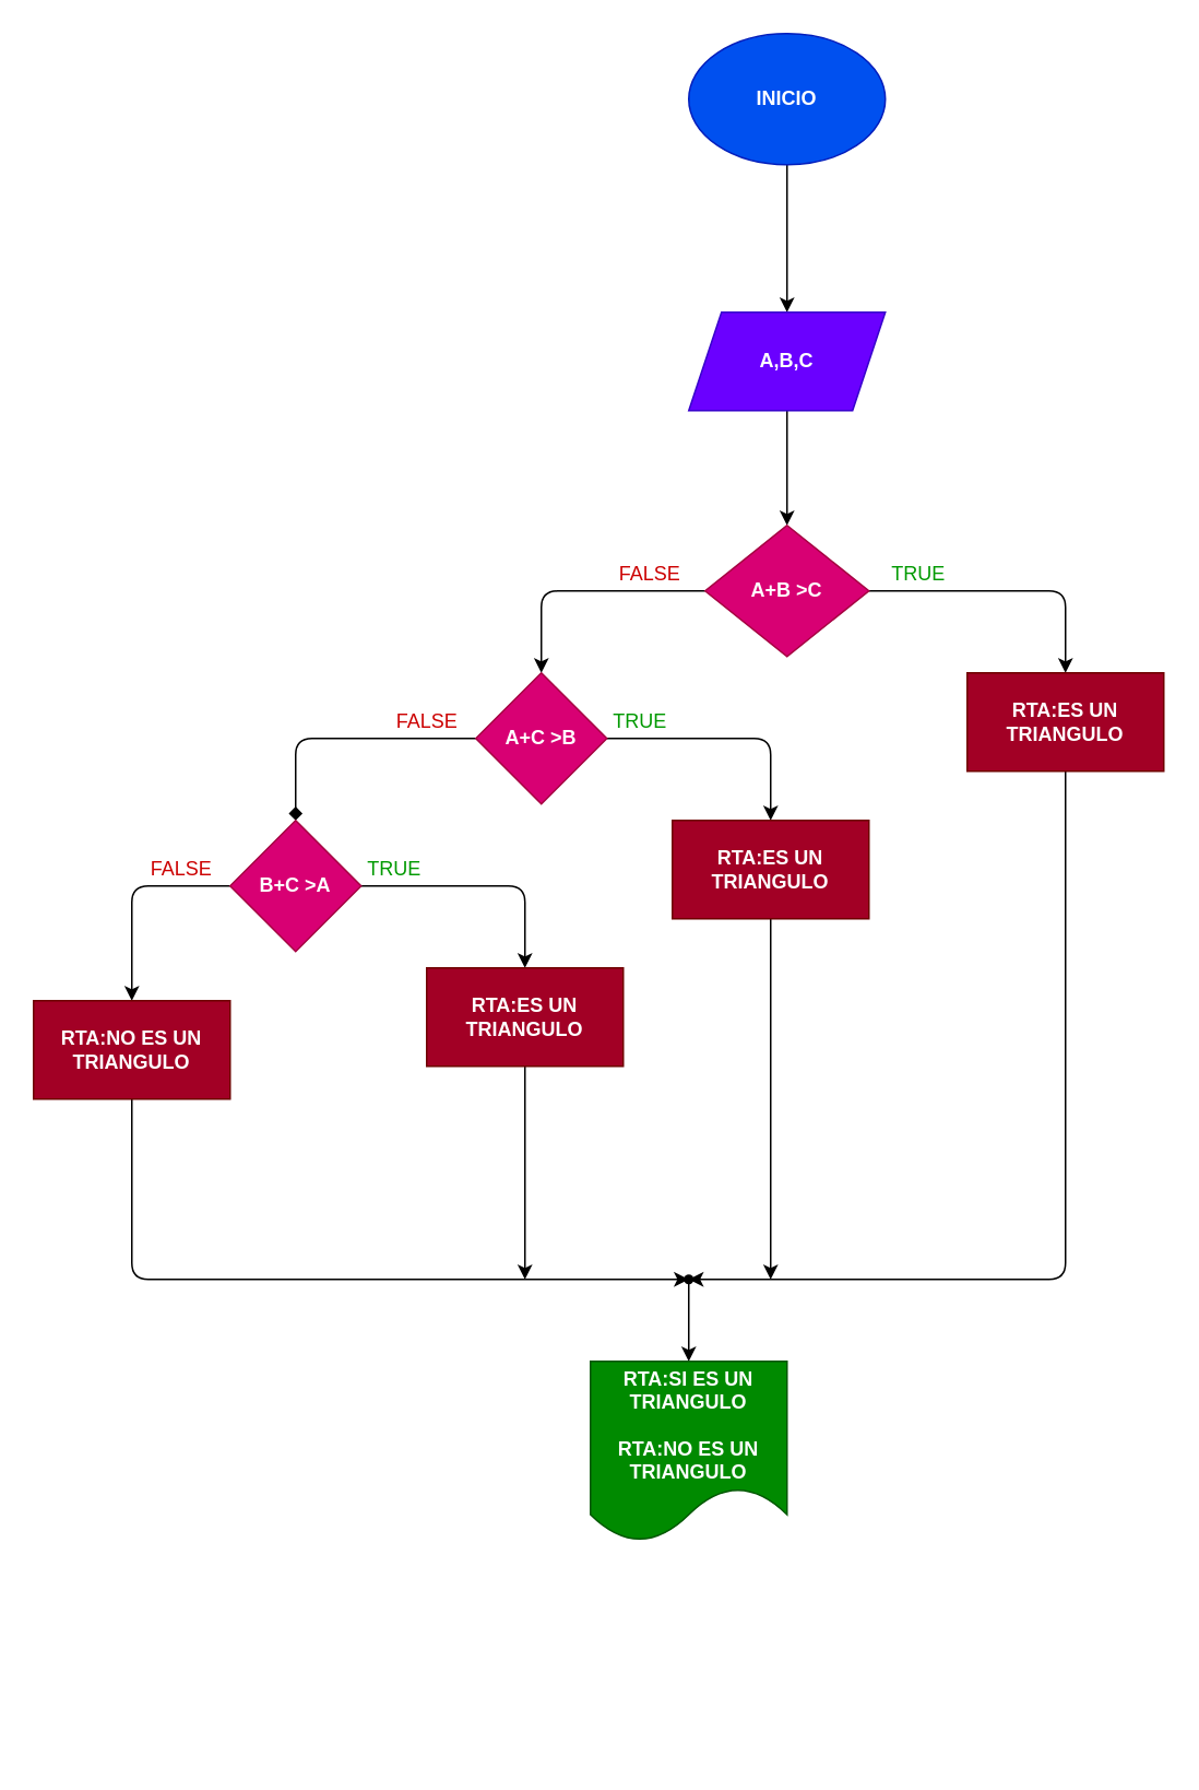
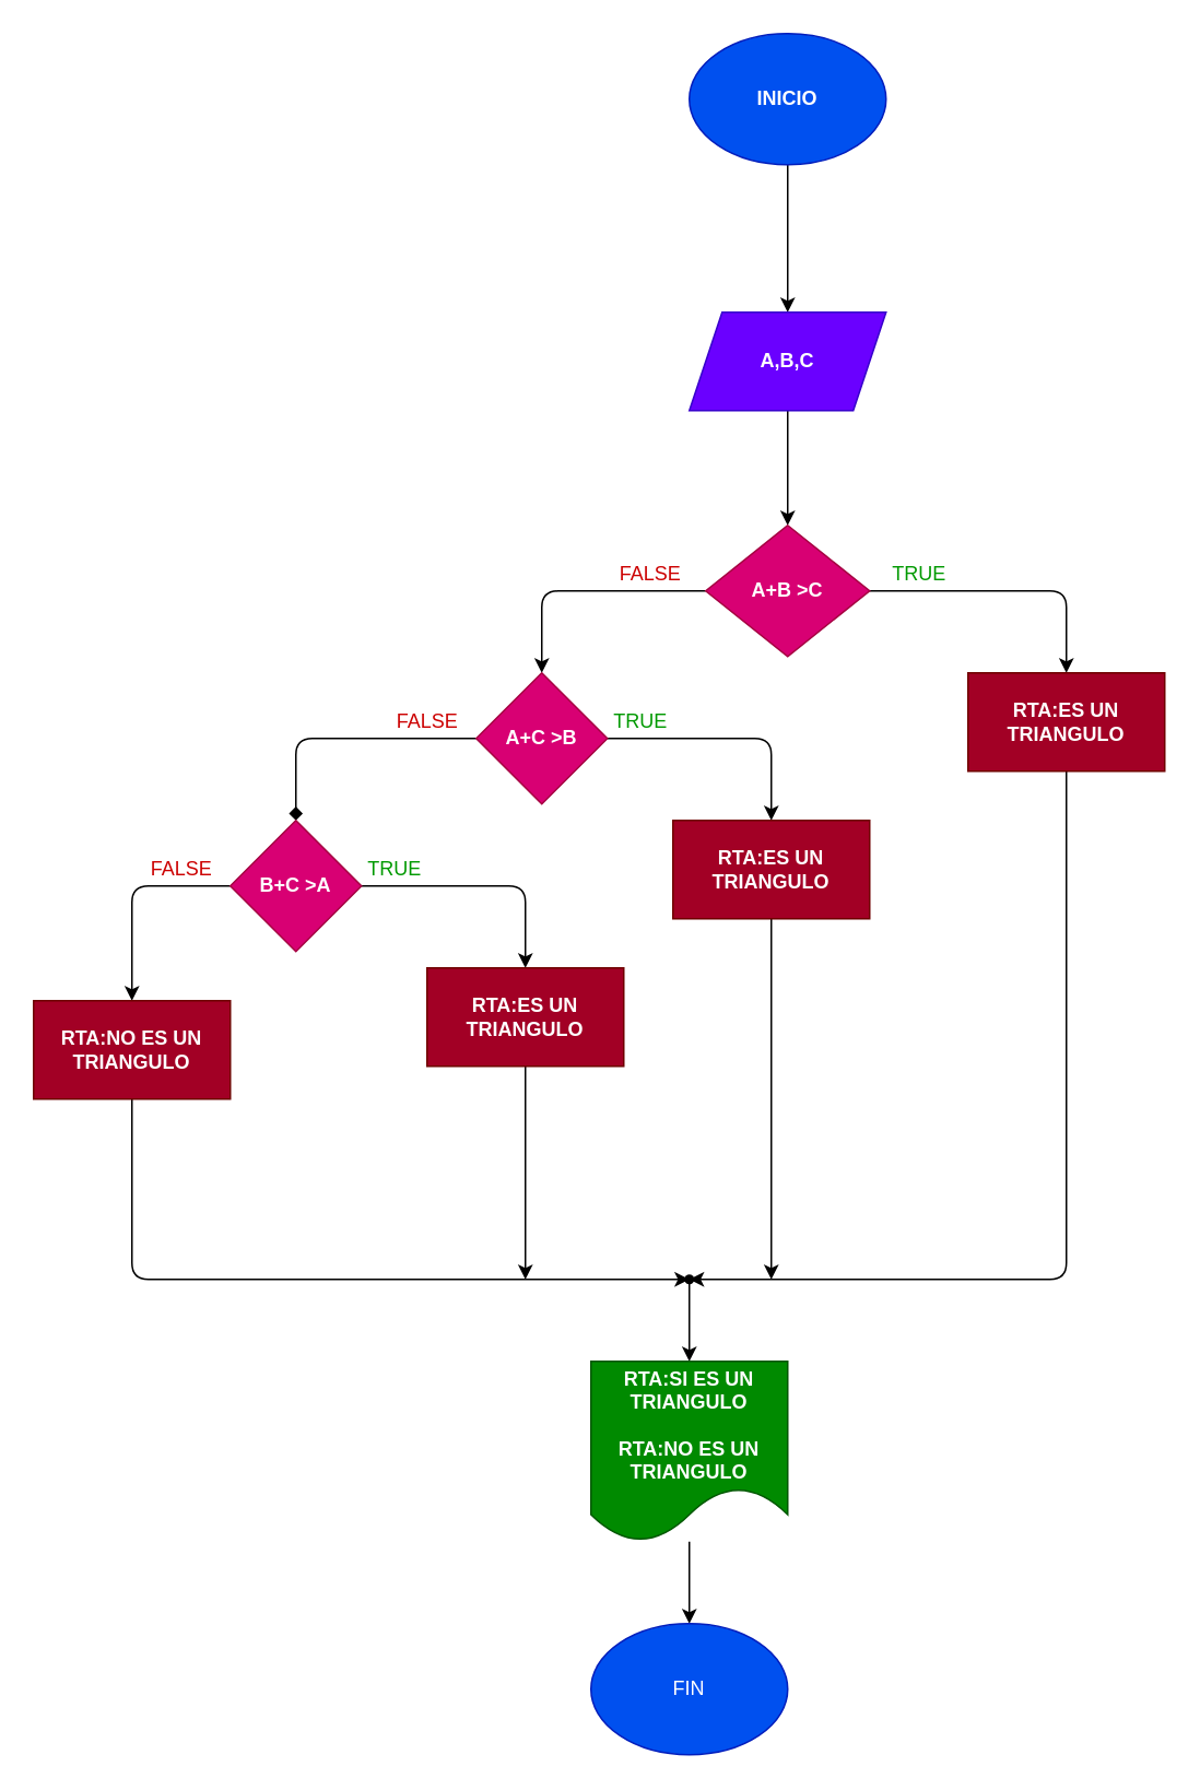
+ <mxCell id="23" value="" style="edgeStyle=none;html=1;fontSize=12;" edge="1" parent="1" source="24" target="25"><mxGeometry relative="1" as="geometry" /></mxCell>
+ <mxCell id="25" value="FIN" style="ellipse;whiteSpace=wrap;html=1;fontSize=12;fillColor=#0050ef;fontColor=#ffffff;strokeColor=#001DBC;" vertex="1" parent="1"><mxGeometry x="360" y="990" width="120" height="80" as="geometry" /></mxCell>
